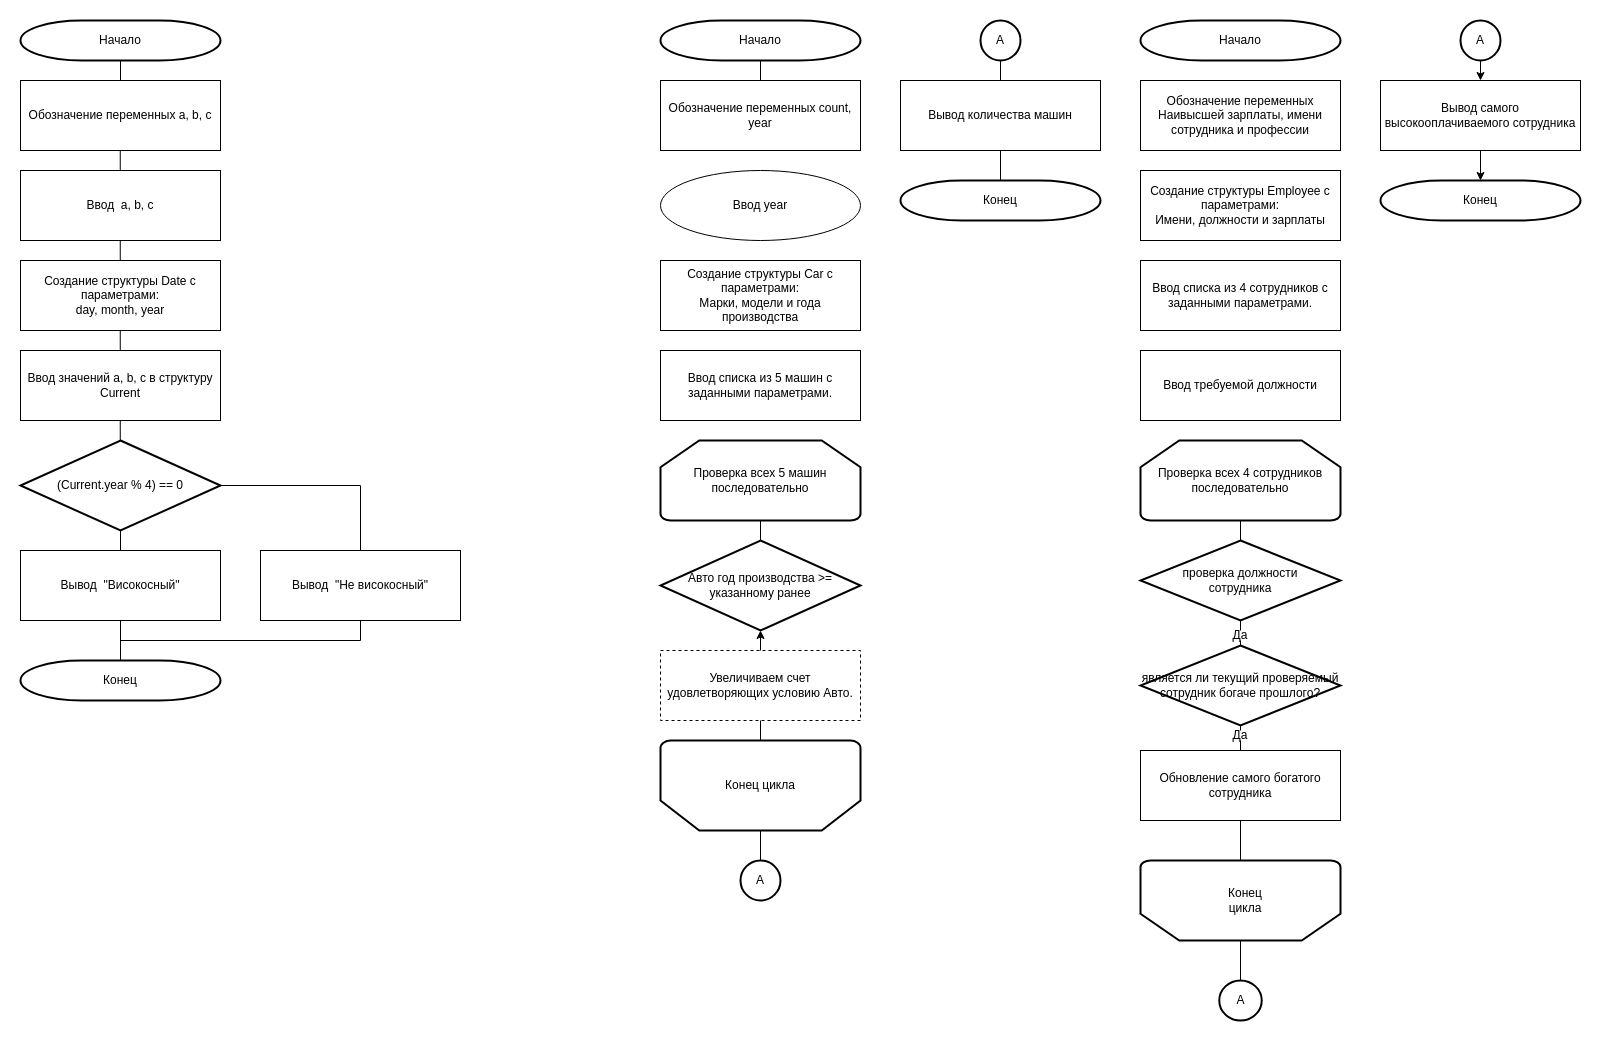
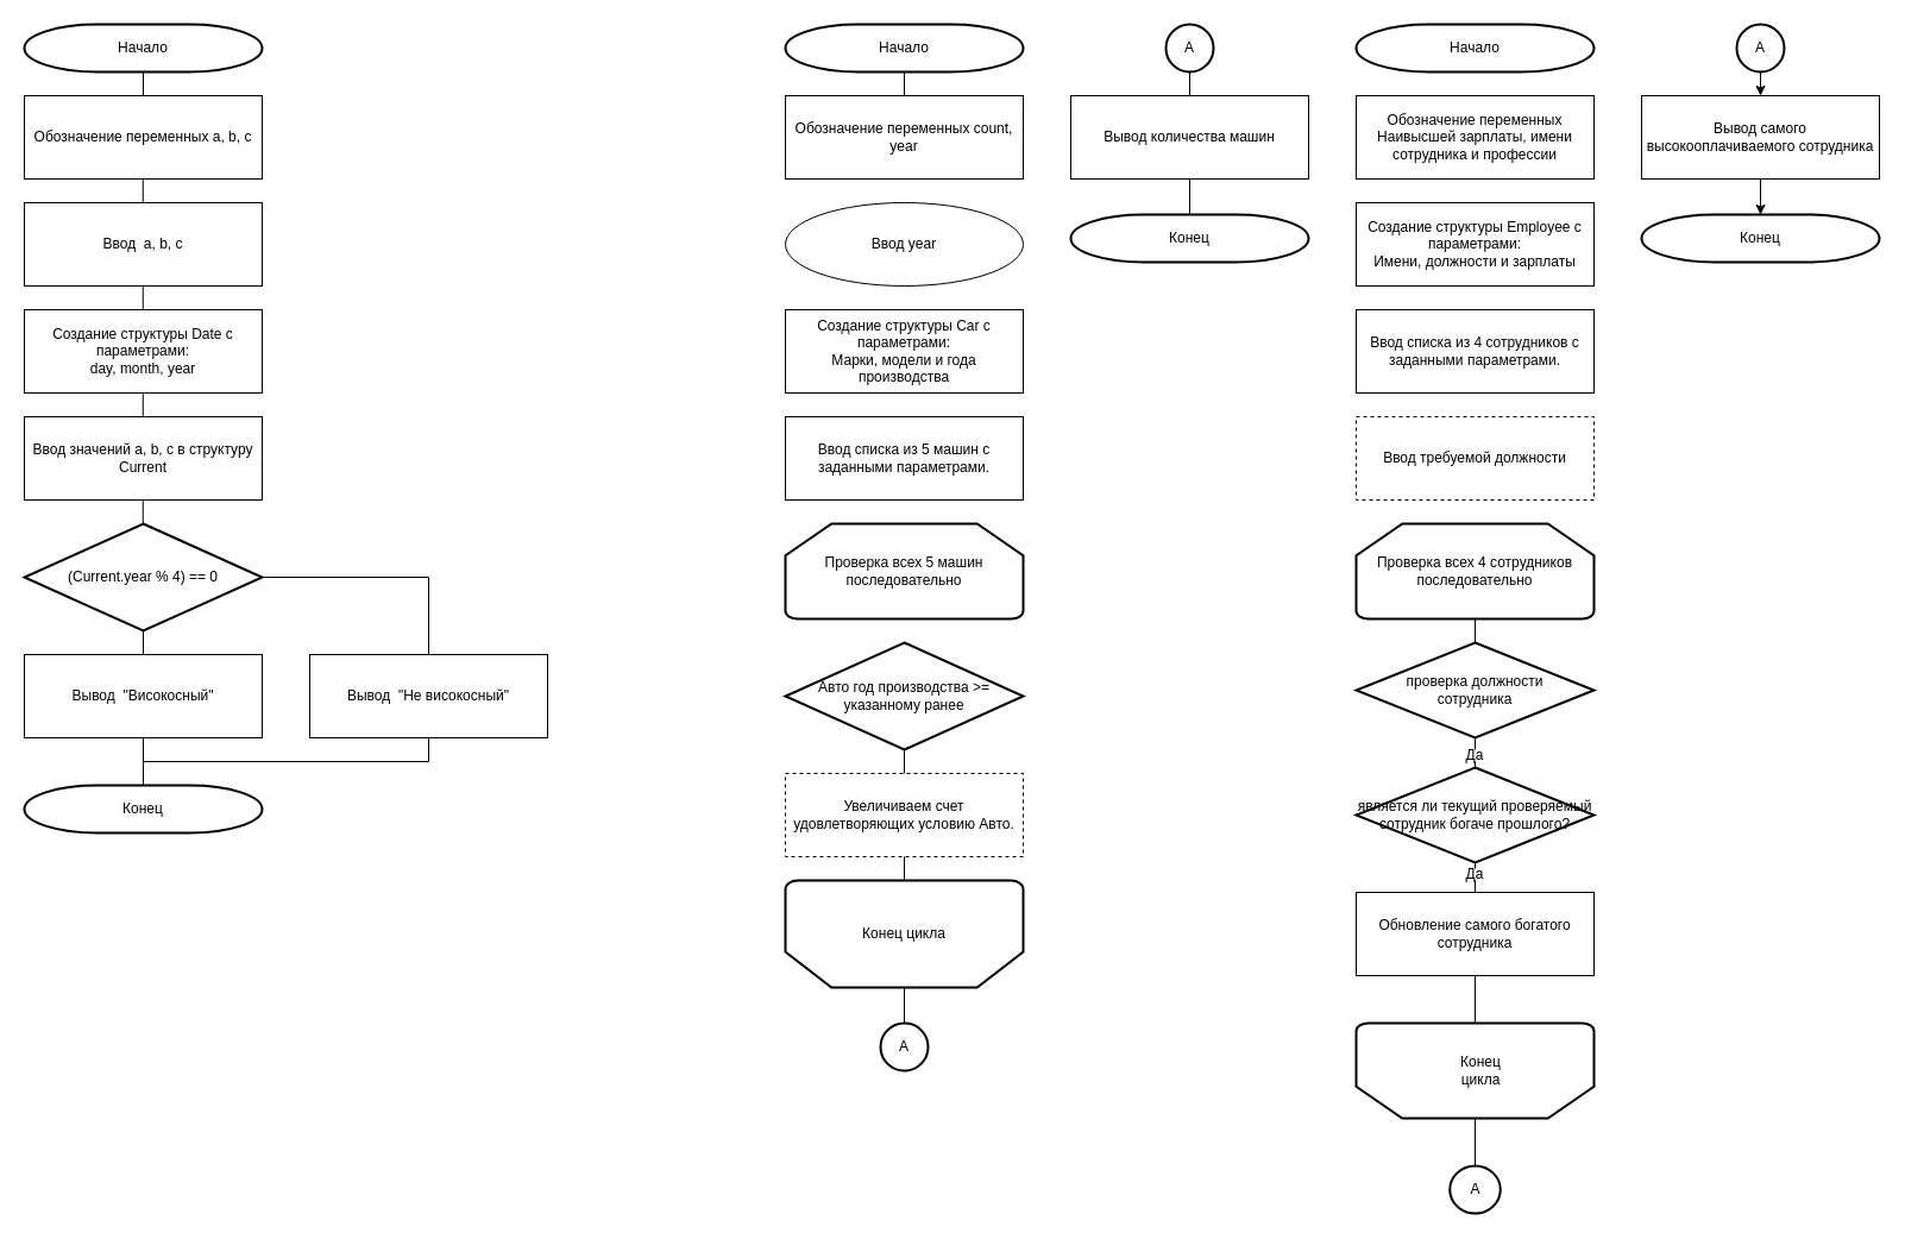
- <mxCell id="46" value="Ввод требуемой должности" style="rounded=0;whiteSpace=wrap;html=1;" vertex="1" parent="1"><mxGeometry x="1140" y="350" width="200" height="70" as="geometry" /></mxCell>
+ <mxCell id="46" value="Ввод требуемой должности" style="rounded=0;whiteSpace=wrap;html=1;dashed=1;" vertex="1" parent="1"><mxGeometry x="1140" y="350" width="200" height="70" as="geometry" /></mxCell>
- <mxCell id="17" value="" style="endArrow=none;html=1;rounded=0;entryX=0.5;entryY=1;entryDx=0;entryDy=0;entryPerimeter=0;exitX=0.5;exitY=0;exitDx=0;exitDy=0;exitPerimeter=0;" edge="1" parent="1" source="16" target="15"><mxGeometry width="50" height="50" relative="1" as="geometry"><mxPoint x="810" y="590" as="sourcePoint" /><mxPoint x="860" y="540" as="targetPoint" /></mxGeometry></mxCell>
- <mxCell id="34" value="" style="endArrow=classic;html=1;rounded=0;entryX=0.5;entryY=1;entryDx=0;entryDy=0;entryPerimeter=0;exitX=0.5;exitY=0;exitDx=0;exitDy=0;" edge="1" parent="1" source="33" target="16"><mxGeometry width="50" height="50" relative="1" as="geometry"><mxPoint x="520" y="710" as="sourcePoint" /><mxPoint x="570" y="660" as="targetPoint" /></mxGeometry></mxCell>
+ <mxCell id="34" value="" style="endArrow=none;html=1;rounded=0;entryX=0.5;entryY=1;entryDx=0;entryDy=0;entryPerimeter=0;exitX=0.5;exitY=0;exitDx=0;exitDy=0;" edge="1" parent="1" source="33" target="16"><mxGeometry width="50" height="50" relative="1" as="geometry"><mxPoint x="520" y="710" as="sourcePoint" /><mxPoint x="570" y="660" as="targetPoint" /></mxGeometry></mxCell>
